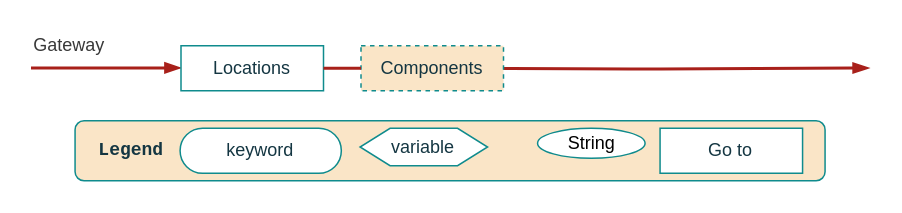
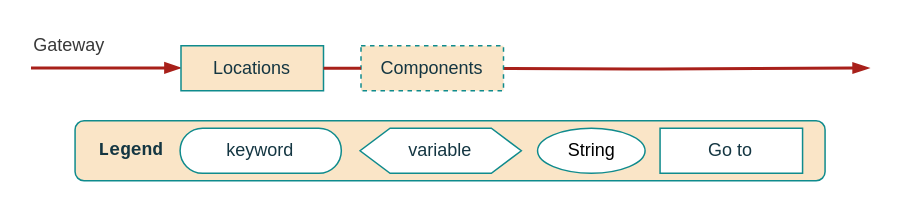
- <mxCell id="12" value="Locations" style="rounded=1;whiteSpace=wrap;html=1;strokeColor=#0F8B8D;fontFamily=Helvetica;fontSize=12;fontColor=#143642;fillColor=#ffffff;arcSize=0;fontStyle=0;shadow=0;labelBackgroundColor=none;" vertex="1" parent="8"><mxGeometry x="100" y="10" width="95" height="30" as="geometry" /></mxCell>
+ <mxCell id="12" value="Locations" style="rounded=1;whiteSpace=wrap;html=1;strokeColor=#0F8B8D;fontFamily=Helvetica;fontSize=12;fontColor=#143642;fillColor=#FAE5C7;arcSize=0;fontStyle=0;shadow=0;labelBackgroundColor=none;" vertex="1" parent="8"><mxGeometry x="100" y="10" width="95" height="30" as="geometry" /></mxCell>
- <mxCell id="4" value="String" style="ellipse;whiteSpace=wrap;html=1;rounded=1;labelBackgroundColor=none;strokeColor=#0F8B8D;fontFamily=Helvetica;fontSize=12;fontColor=default;fillColor=default;container=0;" parent="2" vertex="1"><mxGeometry x="308.33" y="5" width="71.667" height="20" as="geometry" /></mxCell>
+ <mxCell id="4" value="String" style="ellipse;whiteSpace=wrap;html=1;rounded=1;labelBackgroundColor=none;strokeColor=#0F8B8D;fontFamily=Helvetica;fontSize=12;fontColor=default;fillColor=default;container=0;" parent="2" vertex="1"><mxGeometry x="308.33" y="5" width="71.667" height="30" as="geometry" /></mxCell>
- <mxCell id="5" value="variable" style="shape=hexagon;perimeter=hexagonPerimeter2;whiteSpace=wrap;html=1;fixedSize=1;strokeColor=#0F8B8D;fontColor=#143642;fillColor=default;container=0;" parent="2" vertex="1"><mxGeometry x="189.996" y="5" width="85" height="25" as="geometry" /></mxCell>
+ <mxCell id="5" value="variable" style="shape=hexagon;perimeter=hexagonPerimeter2;whiteSpace=wrap;html=1;fixedSize=1;strokeColor=#0F8B8D;fontColor=#143642;fillColor=default;container=0;" parent="2" vertex="1"><mxGeometry x="189.996" y="5" width="107.5" height="30" as="geometry" /></mxCell>
